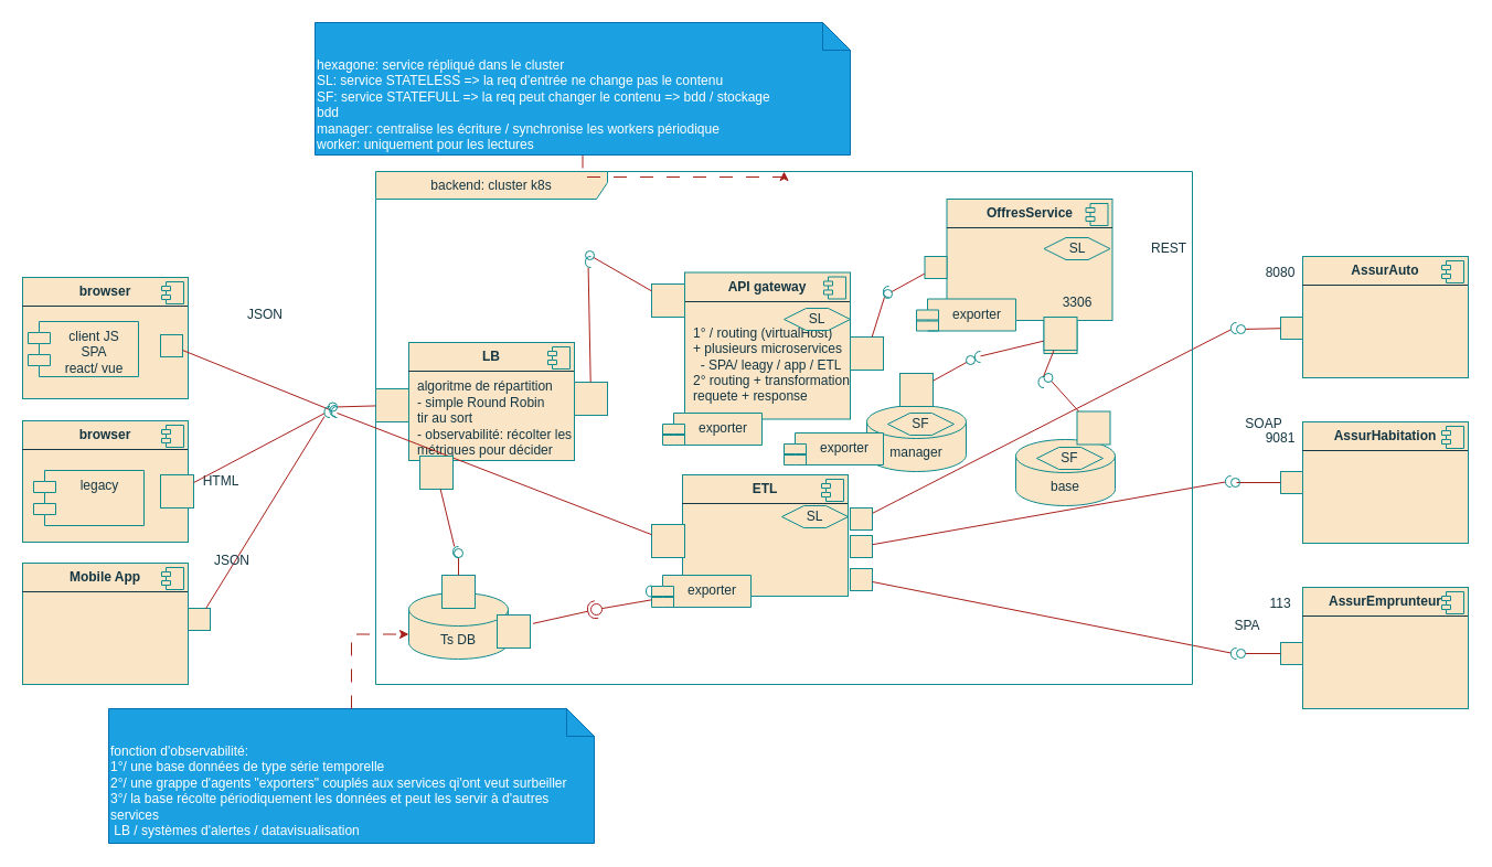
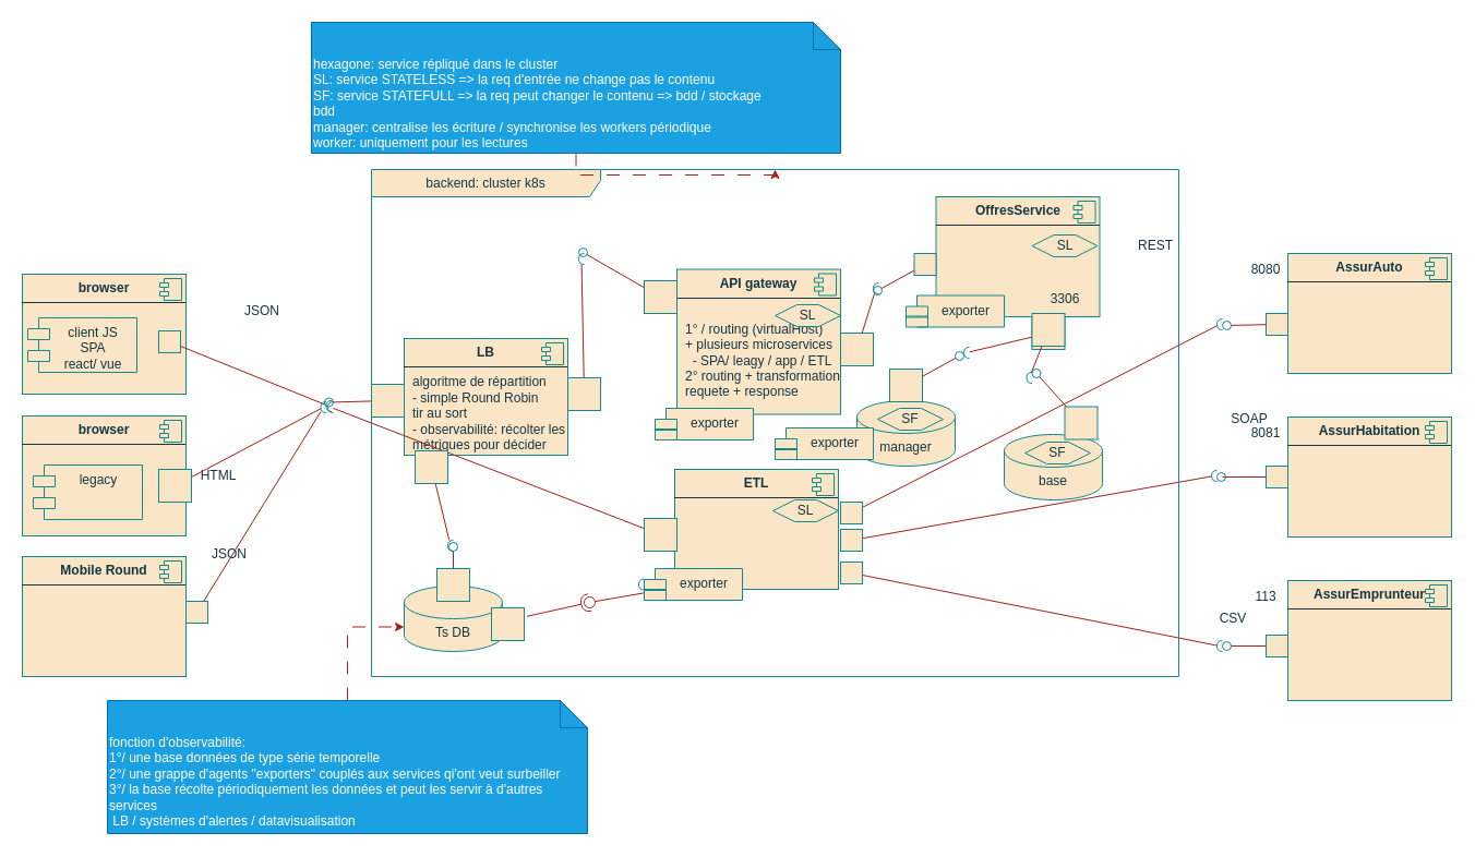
- <mxCell id="48" value="9081" style="text;html=1;whiteSpace=wrap;strokeColor=none;fillColor=none;align=center;verticalAlign=middle;rounded=0;fontColor=#143642;labelBackgroundColor=none;" parent="1" vertex="1"><mxGeometry x="1130" y="382" width="60" height="30" as="geometry" /></mxCell>
+ <mxCell id="48" value="8081" style="text;html=1;whiteSpace=wrap;strokeColor=none;fillColor=none;align=center;verticalAlign=middle;rounded=0;fontColor=#143642;labelBackgroundColor=none;" parent="1" vertex="1"><mxGeometry x="1130" y="382" width="60" height="30" as="geometry" /></mxCell>
- <mxCell id="4" value="&lt;p style=&quot;margin:0px;margin-top:6px;text-align:center;&quot;&gt;&lt;b&gt;Mobile App&lt;/b&gt;&lt;/p&gt;&lt;hr size=&quot;1&quot; style=&quot;border-style:solid;&quot;&gt;&lt;p style=&quot;margin:0px;margin-left:8px;&quot;&gt;&lt;br&gt;&lt;/p&gt;" style="align=left;overflow=fill;html=1;dropTarget=0;whiteSpace=wrap;strokeColor=#0F8B8D;fontColor=#143642;fillColor=#FAE5C7;labelBackgroundColor=none;" parent="1" vertex="1"><mxGeometry x="20" y="510" width="150" height="110" as="geometry" /></mxCell>
+ <mxCell id="4" value="&lt;p style=&quot;margin:0px;margin-top:6px;text-align:center;&quot;&gt;&lt;b&gt;Mobile Round&lt;/b&gt;&lt;/p&gt;&lt;hr size=&quot;1&quot; style=&quot;border-style:solid;&quot;&gt;&lt;p style=&quot;margin:0px;margin-left:8px;&quot;&gt;&lt;br&gt;&lt;/p&gt;" style="align=left;overflow=fill;html=1;dropTarget=0;whiteSpace=wrap;strokeColor=#0F8B8D;fontColor=#143642;fillColor=#FAE5C7;labelBackgroundColor=none;" parent="1" vertex="1"><mxGeometry x="20" y="510" width="150" height="110" as="geometry" /></mxCell>
- <mxCell id="44" value="SPA" style="text;html=1;whiteSpace=wrap;strokeColor=none;fillColor=none;align=center;verticalAlign=middle;rounded=0;fontColor=#143642;labelBackgroundColor=none;" parent="1" vertex="1"><mxGeometry x="1100" y="552" width="60" height="30" as="geometry" /></mxCell>
+ <mxCell id="44" value="CSV" style="text;html=1;whiteSpace=wrap;strokeColor=none;fillColor=none;align=center;verticalAlign=middle;rounded=0;fontColor=#143642;labelBackgroundColor=none;" parent="1" vertex="1"><mxGeometry x="1100" y="552" width="60" height="30" as="geometry" /></mxCell>
